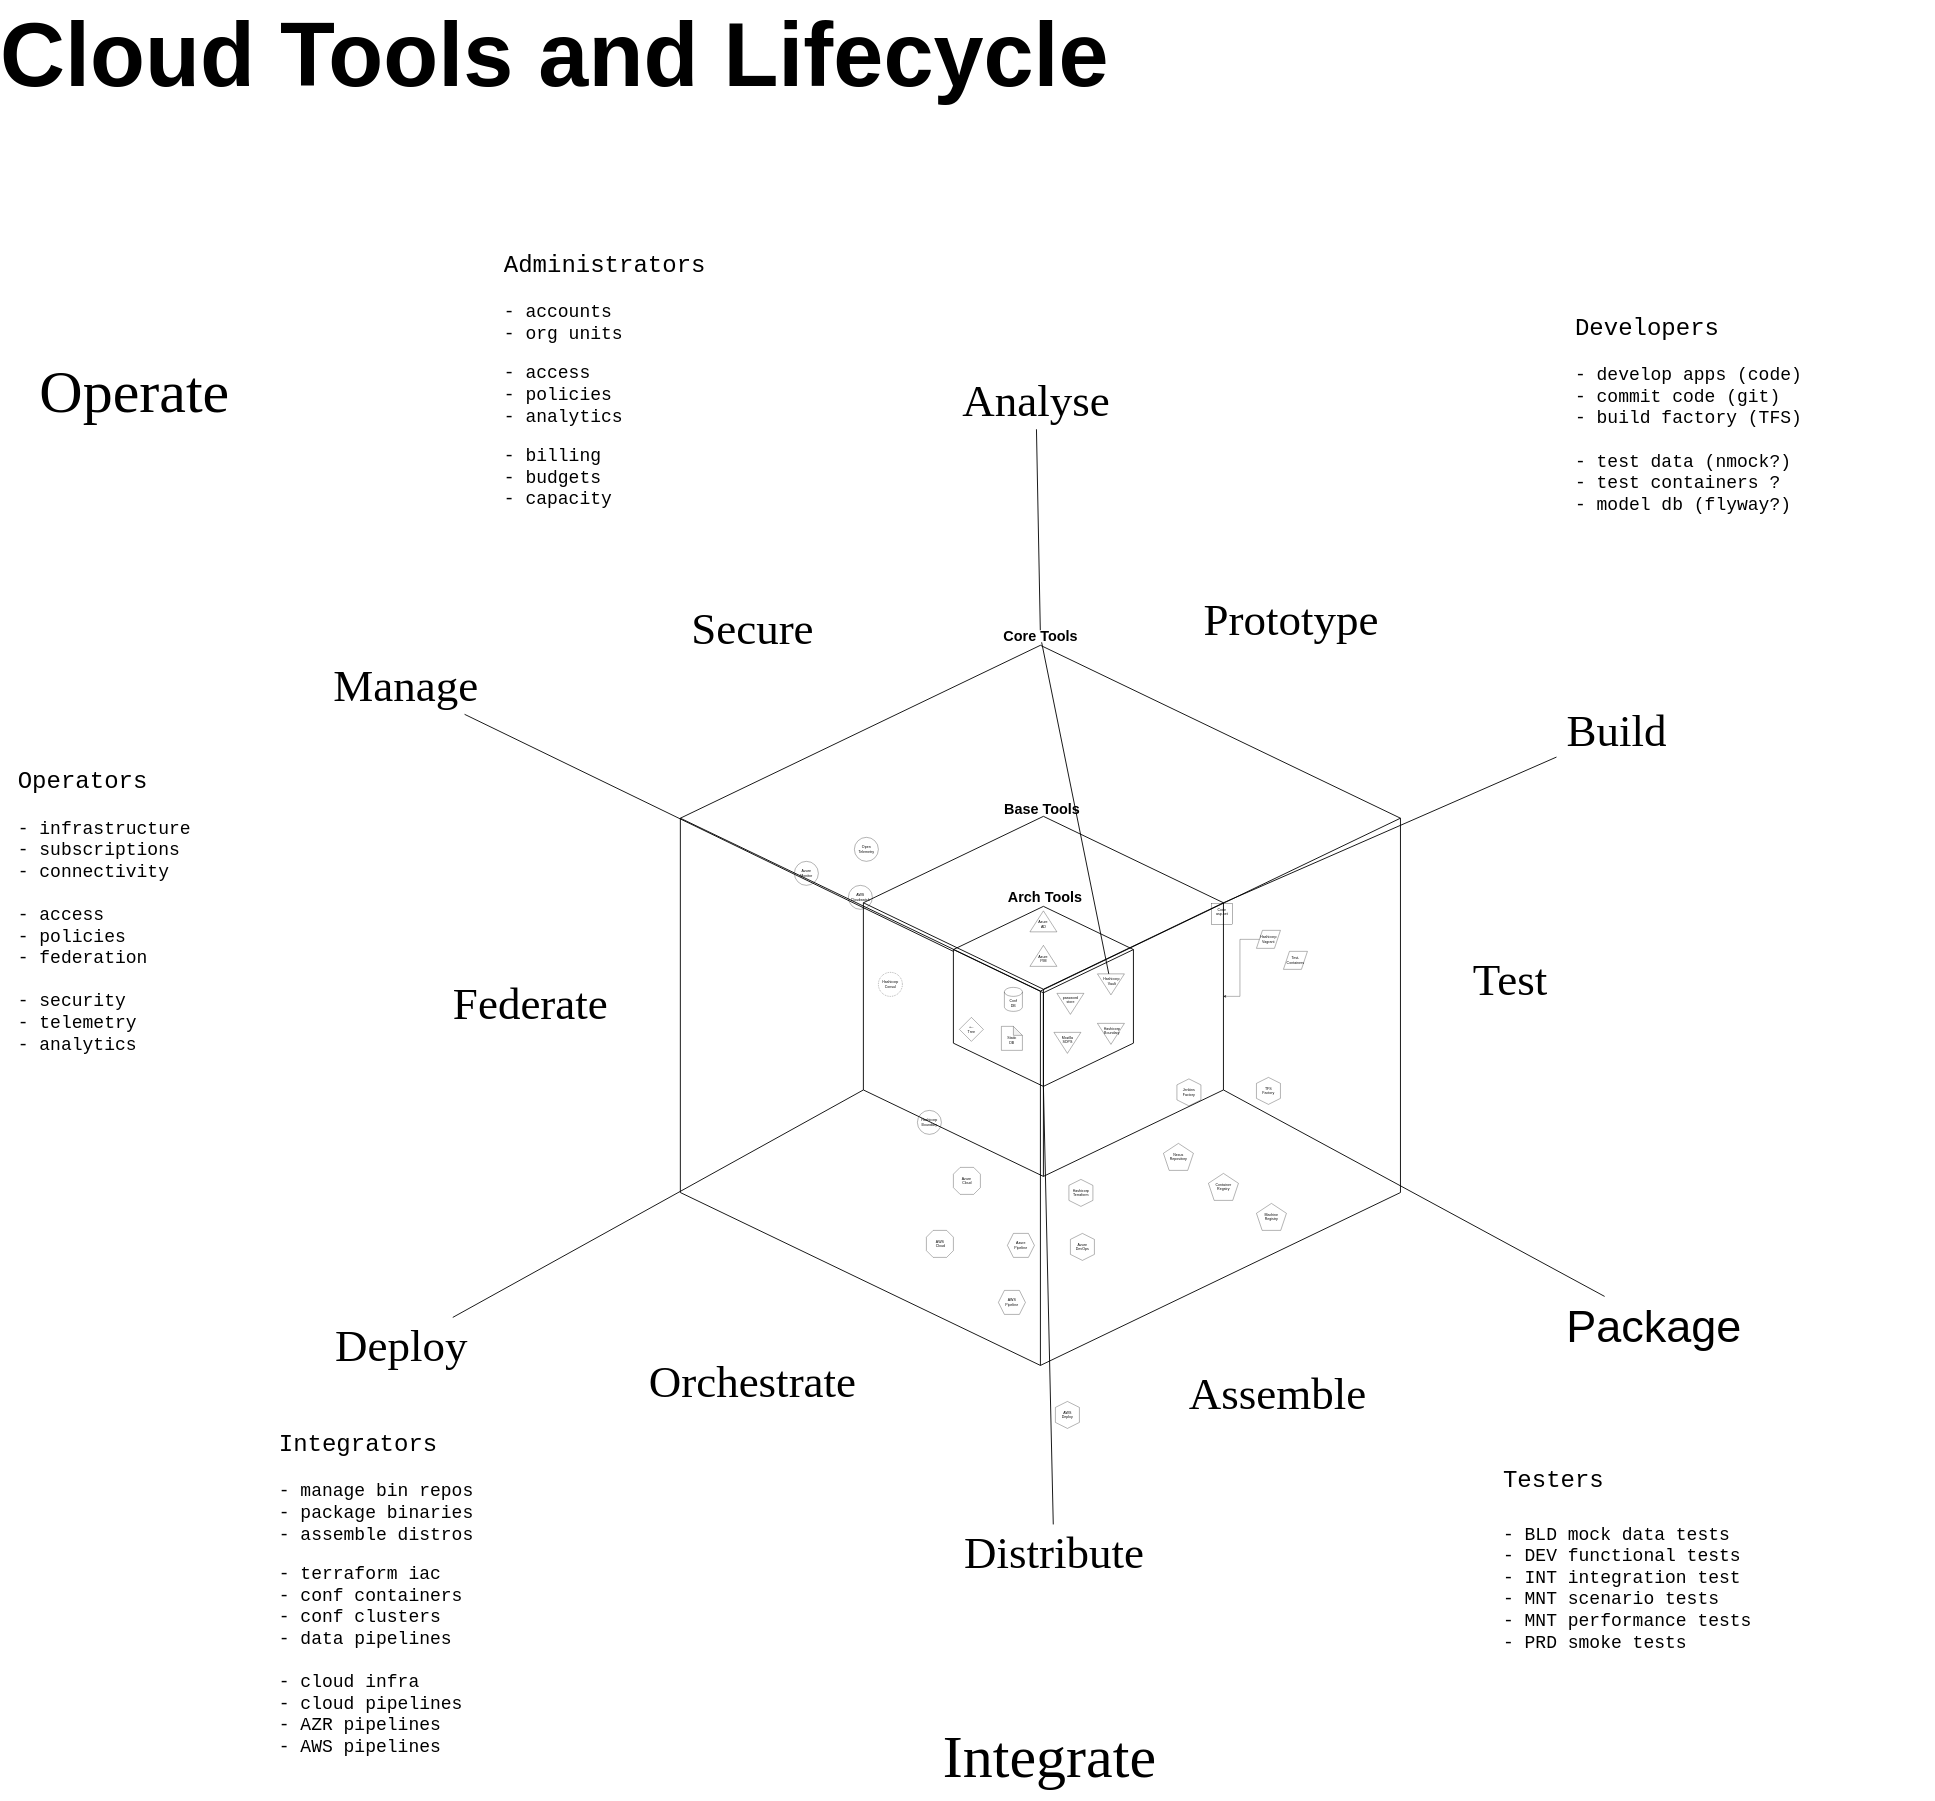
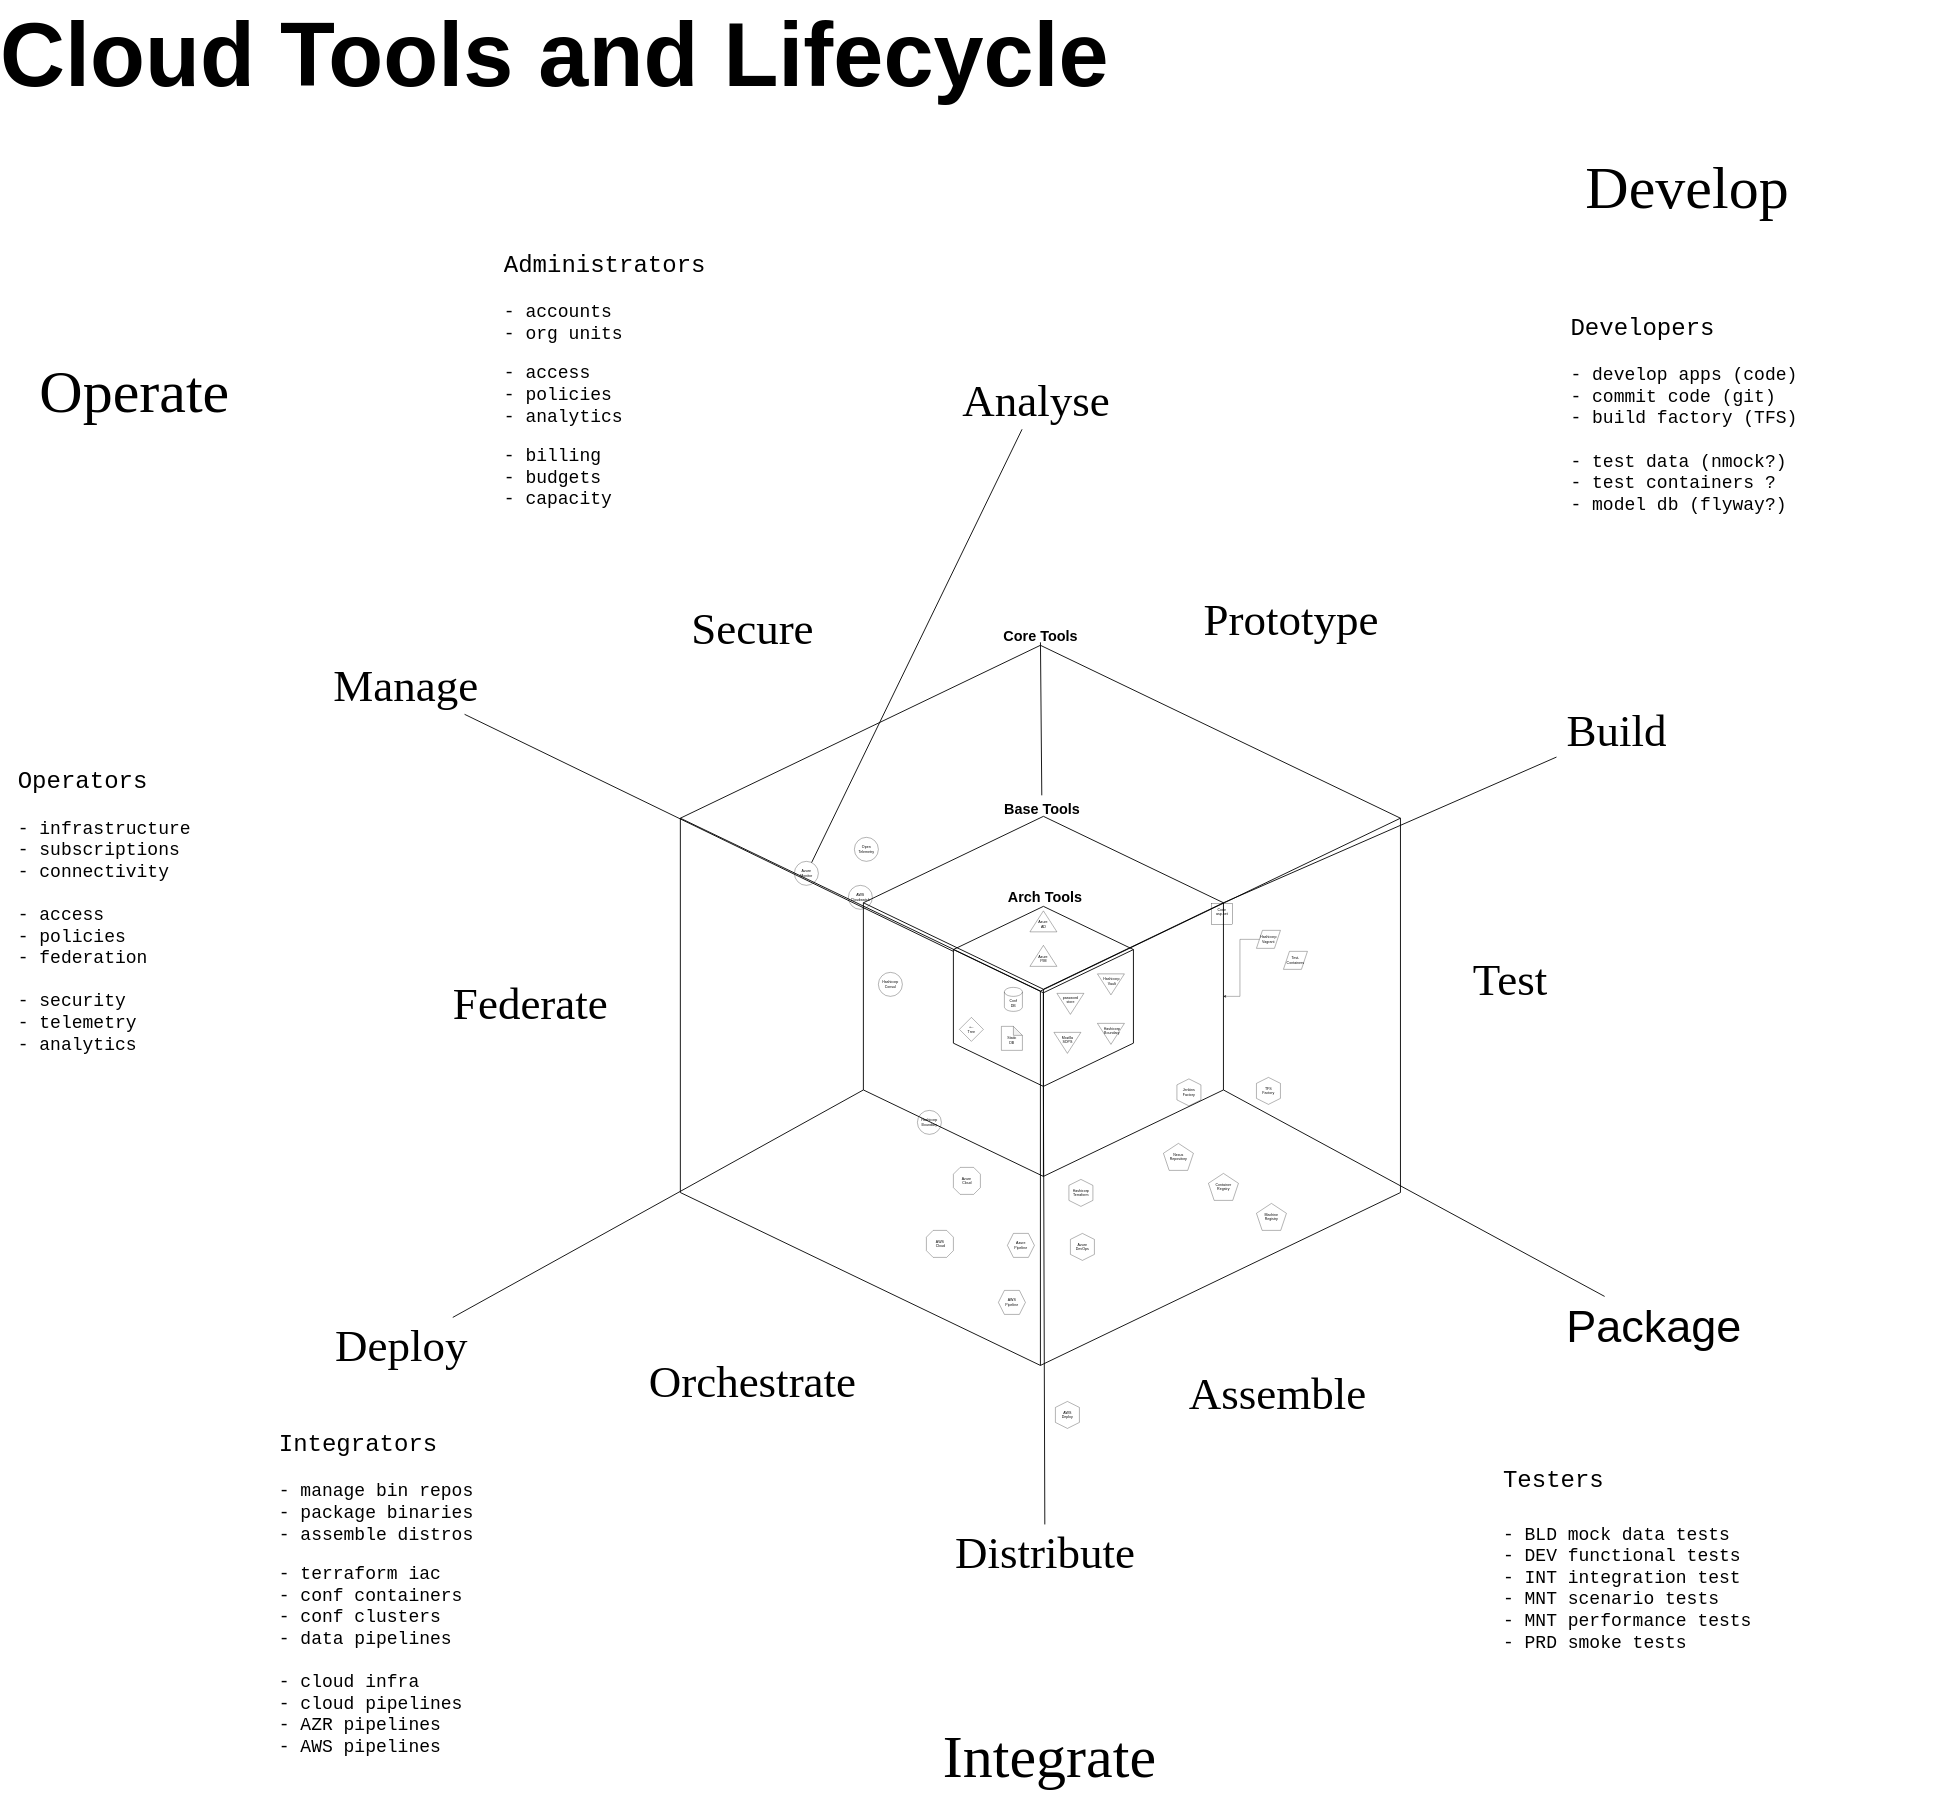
+ <mxCell id="16" value="Develop" style="text;html=1;align=center;verticalAlign=middle;resizable=0;points=[];autosize=1;strokeColor=none;fillColor=none;fontSize=200;fontStyle=0;fontFamily=Verdana;" vertex="1" parent="1"><mxGeometry x="5190" y="360" width="830" height="250" as="geometry" /></mxCell>
- <mxCell id="33" value="&lt;font face=&quot;Courier New&quot; style=&quot;font-size: 80px;&quot;&gt;Developers&lt;/font&gt;&lt;div&gt;&lt;font face=&quot;Courier New&quot; style=&quot;font-size: 60px;&quot;&gt;&lt;br&gt;&lt;/font&gt;&lt;/div&gt;&lt;div&gt;&lt;font face=&quot;Courier New&quot; style=&quot;font-size: 60px;&quot;&gt;- develop apps (code)&lt;/font&gt;&lt;/div&gt;&lt;div&gt;&lt;span style=&quot;font-family: &amp;quot;Courier New&amp;quot;; font-size: 60px; background-color: transparent; color: light-dark(rgb(0, 0, 0), rgb(255, 255, 255));&quot;&gt;- commit&lt;/span&gt;&lt;span style=&quot;font-family: &amp;quot;Courier New&amp;quot;; font-size: 60px; background-color: transparent; color: light-dark(rgb(0, 0, 0), rgb(255, 255, 255));&quot;&gt;&amp;nbsp;&lt;/span&gt;&lt;font face=&quot;Courier New&quot; style=&quot;font-size: 60px;&quot;&gt;code (git)&lt;/font&gt;&lt;/div&gt;&lt;div&gt;&lt;font face=&quot;Courier New&quot; style=&quot;font-size: 60px;&quot;&gt;- build factory (TFS)&lt;/font&gt;&lt;/div&gt;&lt;div&gt;&lt;font face=&quot;Courier New&quot; style=&quot;font-size: 60px;&quot;&gt;&lt;br&gt;&lt;/font&gt;&lt;/div&gt;&lt;div&gt;&lt;span style=&quot;font-size: 60px; font-family: &amp;quot;Courier New&amp;quot;; background-color: transparent; color: light-dark(rgb(0, 0, 0), rgb(255, 255, 255));&quot;&gt;- test data (nmock?)&lt;/span&gt;&lt;/div&gt;&lt;div&gt;&lt;span style=&quot;font-family: &amp;quot;Courier New&amp;quot;; font-size: 60px;&quot;&gt;- test containers ?&lt;/span&gt;&lt;font face=&quot;Courier New&quot;&gt;&lt;span style=&quot;font-size: 60px;&quot;&gt;&lt;/span&gt;&lt;/font&gt;&lt;/div&gt;&lt;div&gt;&lt;span style=&quot;font-family: &amp;quot;Courier New&amp;quot;; font-size: 60px;&quot;&gt;- model db (flyway?)&lt;/span&gt;&lt;/div&gt;&lt;div&gt;&lt;font face=&quot;Courier New&quot;&gt;&lt;span style=&quot;font-size: 60px;&quot;&gt;&lt;br&gt;&lt;/span&gt;&lt;/font&gt;&lt;/div&gt;&lt;div&gt;&lt;font face=&quot;Courier New&quot; style=&quot;font-size: 60px;&quot;&gt;&lt;br&gt;&lt;/font&gt;&lt;/div&gt;" style="text;html=1;whiteSpace=wrap;overflow=hidden;rounded=0;fontSize=50;fontFamily=Lucida Console;" vertex="1" parent="1"><mxGeometry x="5230" y="900" width="1180" height="760" as="geometry" /></mxCell>
+ <mxCell id="33" value="&lt;font face=&quot;Courier New&quot; style=&quot;font-size: 80px;&quot;&gt;Developers&lt;/font&gt;&lt;div&gt;&lt;font face=&quot;Courier New&quot; style=&quot;font-size: 60px;&quot;&gt;&lt;br&gt;&lt;/font&gt;&lt;/div&gt;&lt;div&gt;&lt;font face=&quot;Courier New&quot; style=&quot;font-size: 60px;&quot;&gt;- develop apps (code)&lt;/font&gt;&lt;/div&gt;&lt;div&gt;&lt;span style=&quot;font-family: &amp;quot;Courier New&amp;quot;; font-size: 60px; background-color: transparent; color: light-dark(rgb(0, 0, 0), rgb(255, 255, 255));&quot;&gt;- commit&lt;/span&gt;&lt;span style=&quot;font-family: &amp;quot;Courier New&amp;quot;; font-size: 60px; background-color: transparent; color: light-dark(rgb(0, 0, 0), rgb(255, 255, 255));&quot;&gt;&amp;nbsp;&lt;/span&gt;&lt;font face=&quot;Courier New&quot; style=&quot;font-size: 60px;&quot;&gt;code (git)&lt;/font&gt;&lt;/div&gt;&lt;div&gt;&lt;font face=&quot;Courier New&quot; style=&quot;font-size: 60px;&quot;&gt;- build factory (TFS)&lt;/font&gt;&lt;/div&gt;&lt;div&gt;&lt;font face=&quot;Courier New&quot; style=&quot;font-size: 60px;&quot;&gt;&lt;br&gt;&lt;/font&gt;&lt;/div&gt;&lt;div&gt;&lt;span style=&quot;font-size: 60px; font-family: &amp;quot;Courier New&amp;quot;; background-color: transparent; color: light-dark(rgb(0, 0, 0), rgb(255, 255, 255));&quot;&gt;- test data (nmock?)&lt;/span&gt;&lt;/div&gt;&lt;div&gt;&lt;span style=&quot;font-family: &amp;quot;Courier New&amp;quot;; font-size: 60px;&quot;&gt;- test containers ?&lt;/span&gt;&lt;font face=&quot;Courier New&quot;&gt;&lt;span style=&quot;font-size: 60px;&quot;&gt;&lt;/span&gt;&lt;/font&gt;&lt;/div&gt;&lt;div&gt;&lt;span style=&quot;font-family: &amp;quot;Courier New&amp;quot;; font-size: 60px;&quot;&gt;- model db (flyway?)&lt;/span&gt;&lt;/div&gt;&lt;div&gt;&lt;font face=&quot;Courier New&quot;&gt;&lt;span style=&quot;font-size: 60px;&quot;&gt;&lt;br&gt;&lt;/span&gt;&lt;/font&gt;&lt;/div&gt;&lt;div&gt;&lt;font face=&quot;Courier New&quot; style=&quot;font-size: 60px;&quot;&gt;&lt;br&gt;&lt;/font&gt;&lt;/div&gt;" style="text;html=1;whiteSpace=wrap;overflow=hidden;rounded=0;fontSize=50;fontFamily=Lucida Console;" vertex="1" parent="1"><mxGeometry x="5215" y="900" width="1180" height="760" as="geometry" /></mxCell>
- <mxCell id="61" value="" style="endArrow=none;html=1;strokeWidth=3;rounded=0;" edge="1" parent="1" source="65" target="62"><mxGeometry width="50" height="50" relative="1" as="geometry"><mxPoint x="3450" y="1270" as="sourcePoint" /><mxPoint x="3465" y="2490" as="targetPoint" /></mxGeometry></mxCell>
+ <mxCell id="61" value="" style="endArrow=none;html=1;strokeWidth=3;rounded=0;" edge="1" parent="1" source="65" target="57"><mxGeometry width="50" height="50" relative="1" as="geometry"><mxPoint x="3450" y="1270" as="sourcePoint" /><mxPoint x="3465" y="2490" as="targetPoint" /></mxGeometry></mxCell>
- <mxCell id="37" value="" style="endArrow=none;html=1;strokeWidth=3;rounded=0;" edge="1" parent="1" source="62" target="9"><mxGeometry width="50" height="50" relative="1" as="geometry"><mxPoint x="3490" y="-970" as="sourcePoint" /><mxPoint x="3470" y="2120" as="targetPoint" /></mxGeometry></mxCell>
+ <mxCell id="37" value="" style="endArrow=none;html=1;strokeWidth=3;rounded=0;" edge="1" parent="1" source="62" target="38"><mxGeometry width="50" height="50" relative="1" as="geometry"><mxPoint x="3490" y="-970" as="sourcePoint" /><mxPoint x="3470" y="2120" as="targetPoint" /></mxGeometry></mxCell>
- <mxCell id="39" value="Hashicorp&lt;div&gt;Consul&lt;/div&gt;" style="ellipse;whiteSpace=wrap;html=1;aspect=fixed;fillColor=none;dashed=1;" vertex="1" parent="1"><mxGeometry x="2910" y="3100" width="80" height="80" as="geometry" /></mxCell>
+ <mxCell id="39" value="Hashicorp&lt;div&gt;Consul&lt;/div&gt;" style="ellipse;whiteSpace=wrap;html=1;aspect=fixed;fillColor=none;" vertex="1" parent="1"><mxGeometry x="2910" y="3100" width="80" height="80" as="geometry" /></mxCell>
- <mxCell id="19" value="Distribute" style="text;html=1;align=center;verticalAlign=middle;resizable=0;points=[];autosize=1;strokeColor=none;fillColor=none;fontSize=150;fontStyle=0;fontFamily=Verdana;" vertex="1" parent="1"><mxGeometry x="3115" y="4940" width="760" height="190" as="geometry" /></mxCell>
+ <mxCell id="19" value="Distribute" style="text;html=1;align=center;verticalAlign=middle;resizable=0;points=[];autosize=1;strokeColor=none;fillColor=none;fontSize=150;fontStyle=0;fontFamily=Verdana;" vertex="1" parent="1"><mxGeometry x="3085" y="4940" width="760" height="190" as="geometry" /></mxCell>
